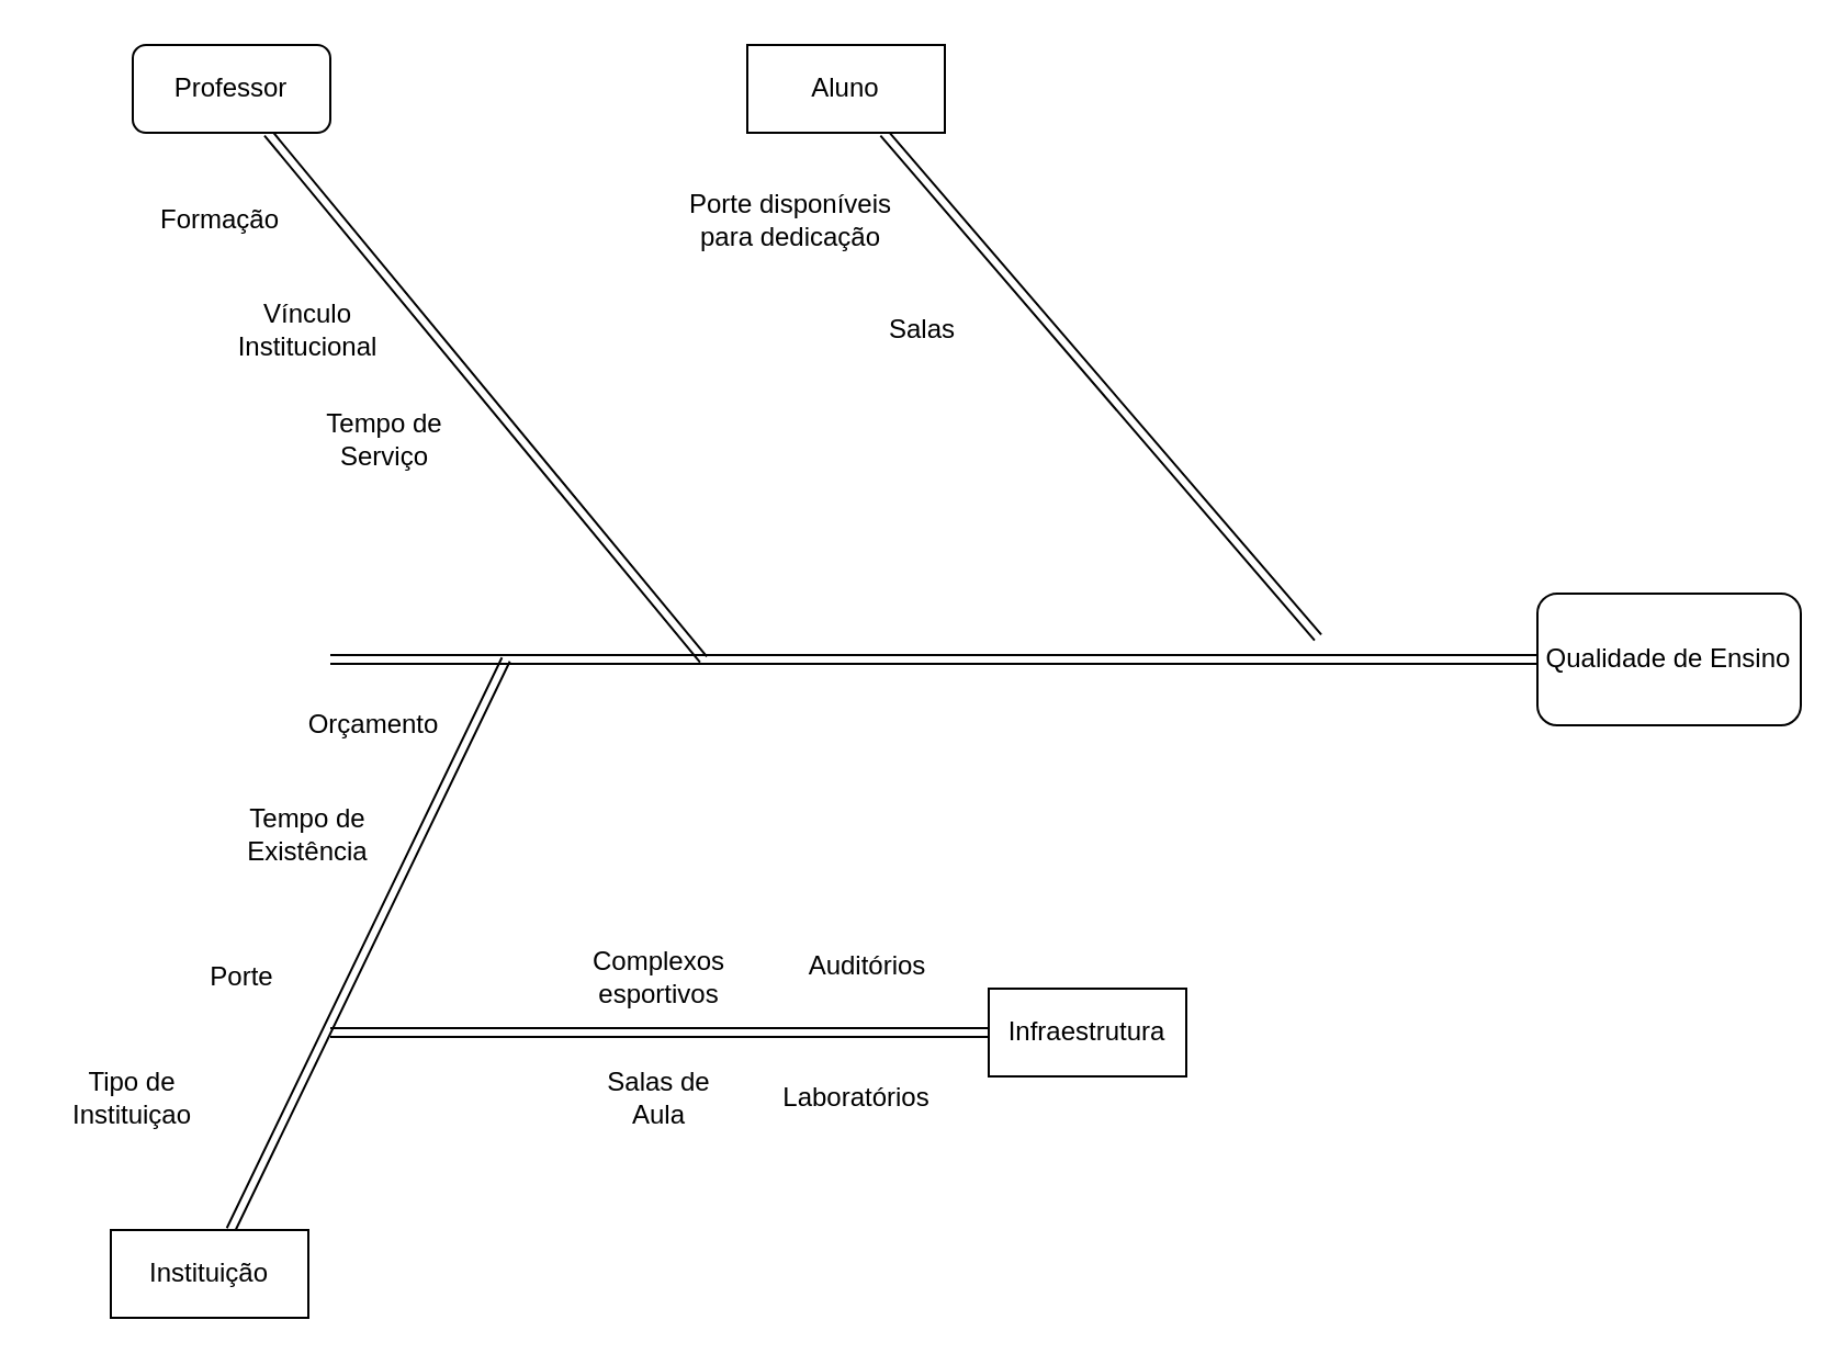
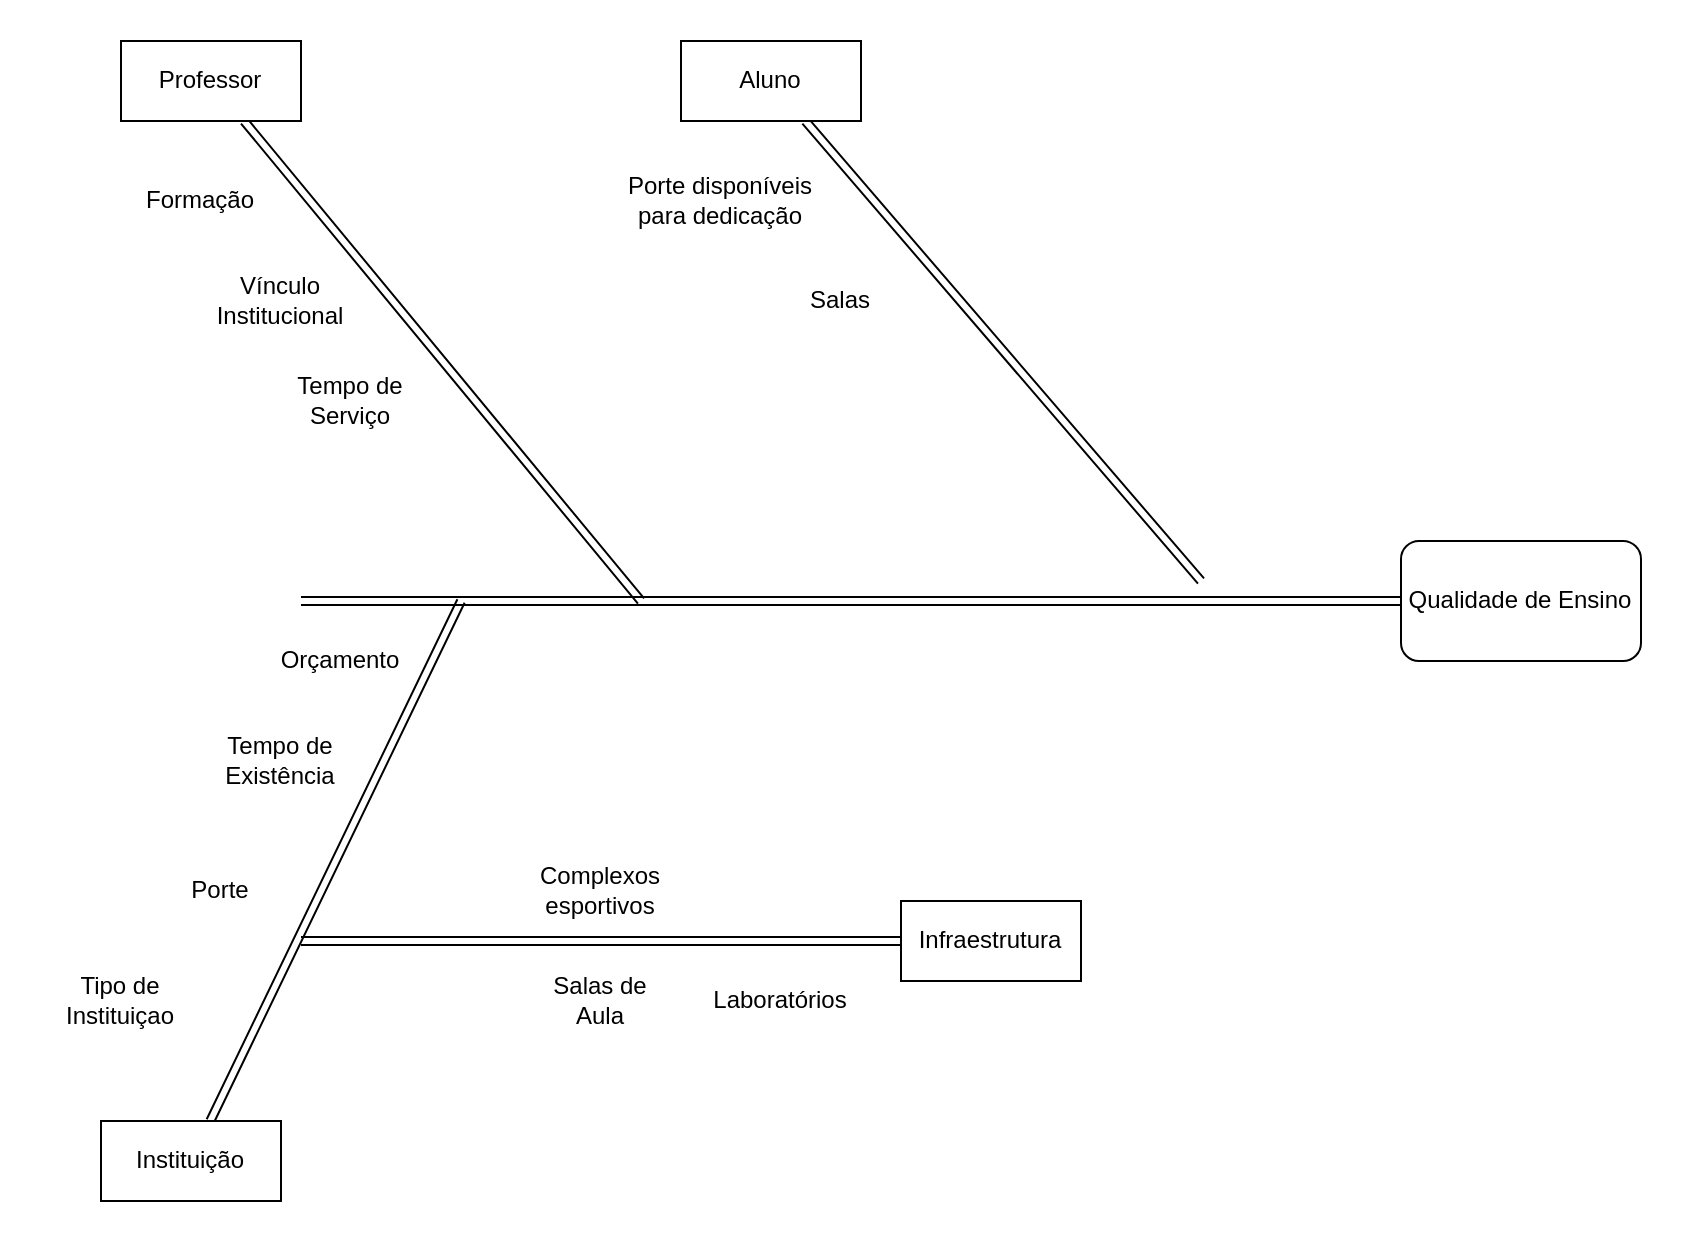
- <mxCell id="5" value="Professor" style="whiteSpace=wrap;html=1;rounded=1;" parent="1" vertex="1"><mxGeometry x="60" y="20" width="90" height="40" as="geometry" /></mxCell>
+ <mxCell id="5" value="Professor" style="rounded=0;whiteSpace=wrap;html=1;" parent="1" vertex="1"><mxGeometry x="60" y="20" width="90" height="40" as="geometry" /></mxCell>
- <mxCell id="23" value="Auditórios" style="text;html=1;strokeColor=none;fillColor=none;align=center;verticalAlign=middle;whiteSpace=wrap;rounded=0;" parent="1" vertex="1"><mxGeometry x="375" y="430" width="40" height="20" as="geometry" /></mxCell>
